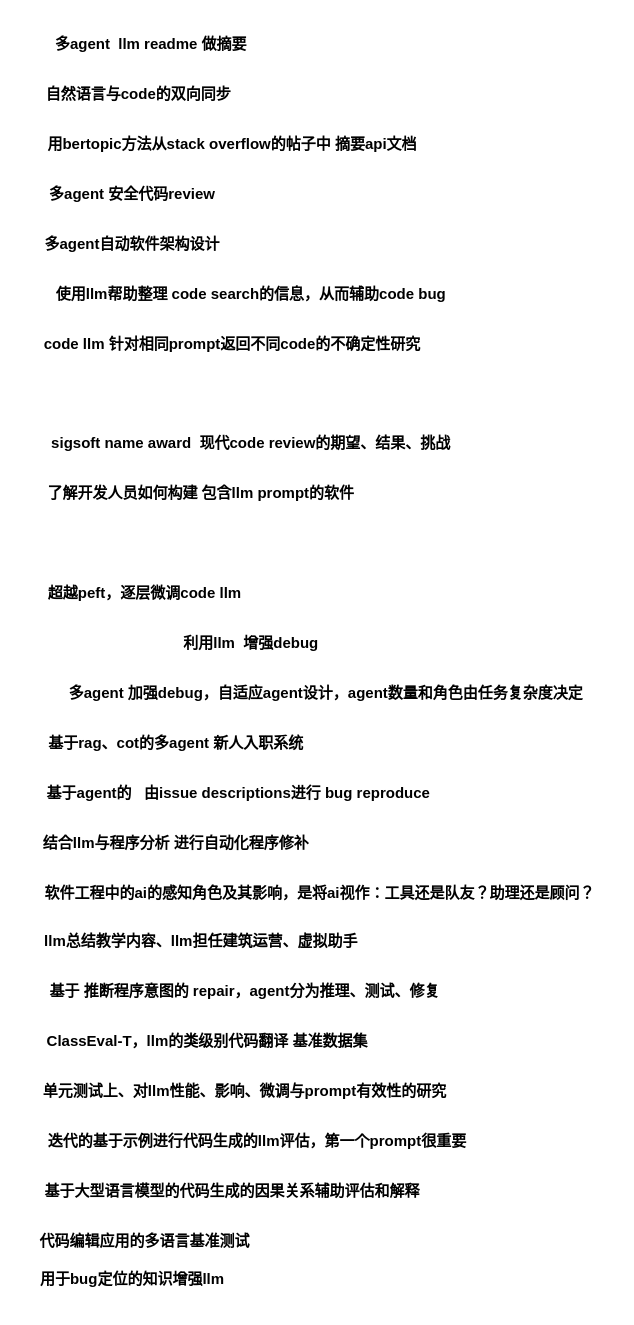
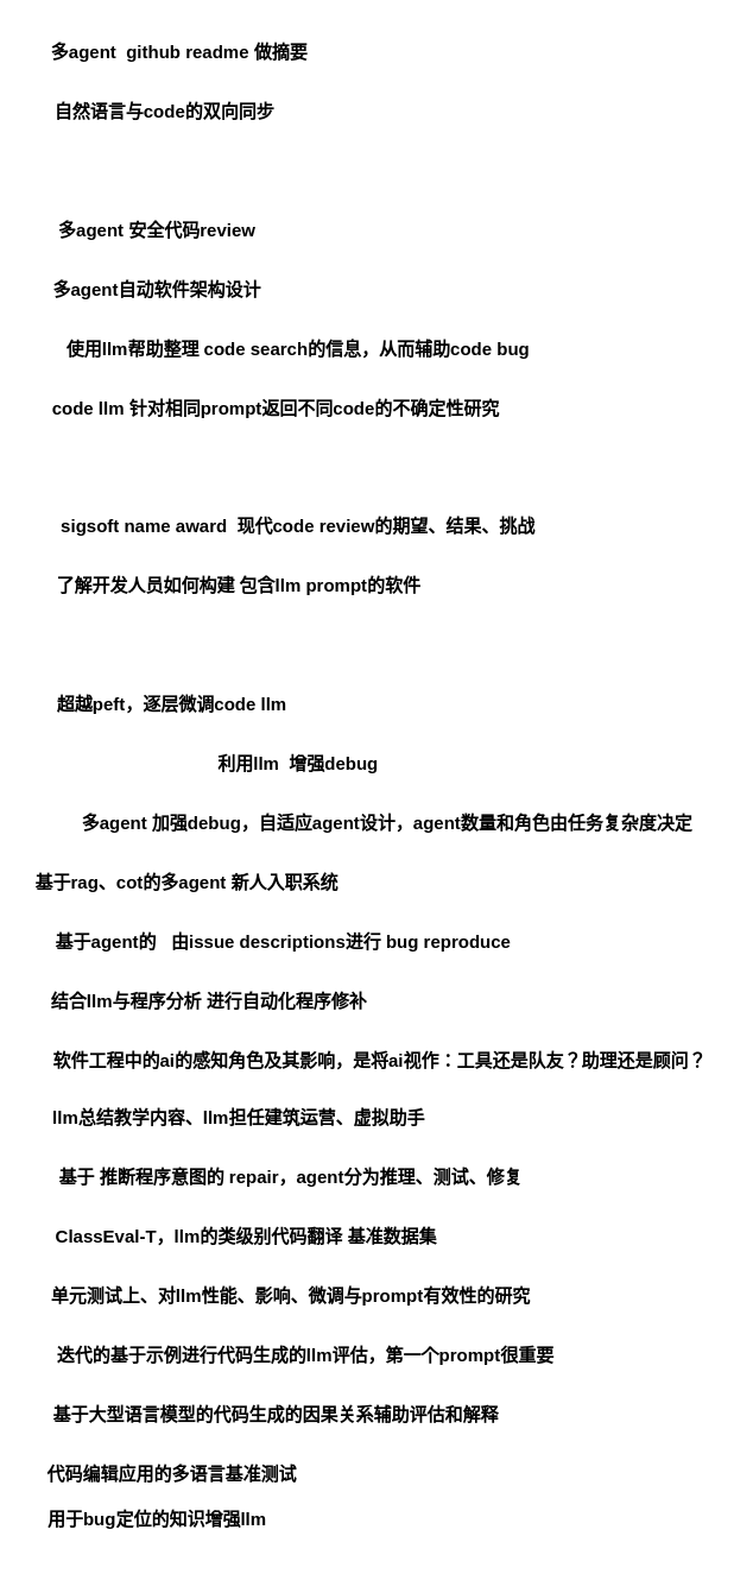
- <mxCell id="2" value="&lt;b&gt;多agent&amp;nbsp; llm readme 做摘要&lt;/b&gt;" style="text;html=1;align=center;verticalAlign=middle;resizable=0;points=[];autosize=1;strokeColor=none;fillColor=none;" vertex="1" parent="1"><mxGeometry x="25" y="20" width="190" height="30" as="geometry" /></mxCell>
+ <mxCell id="2" value="&lt;b&gt;多agent&amp;nbsp; github readme 做摘要&lt;/b&gt;" style="text;html=1;align=center;verticalAlign=middle;resizable=0;points=[];autosize=1;strokeColor=none;fillColor=none;" vertex="1" parent="1"><mxGeometry x="25" y="20" width="190" height="30" as="geometry" /></mxCell>
- <mxCell id="4" value="&lt;b&gt;用bertopic方法从stack overflow的帖子中 摘要api文档&lt;/b&gt;" style="text;html=1;align=center;verticalAlign=middle;resizable=0;points=[];autosize=1;strokeColor=none;fillColor=none;" vertex="1" parent="1"><mxGeometry x="25" y="100" width="320" height="30" as="geometry" /></mxCell>
- <mxCell id="14" value="&lt;b&gt;基于rag、cot的多agent 新人入职系统&lt;/b&gt;" style="text;html=1;align=center;verticalAlign=middle;resizable=0;points=[];autosize=1;strokeColor=none;fillColor=none;" vertex="1" parent="1"><mxGeometry x="25" y="579" width="230" height="30" as="geometry" /></mxCell>
+ <mxCell id="14" value="&lt;b&gt;基于rag、cot的多agent 新人入职系统&lt;/b&gt;" style="text;html=1;align=center;verticalAlign=middle;resizable=0;points=[];autosize=1;strokeColor=none;fillColor=none;" vertex="1" parent="1"><mxGeometry x="10" y="579" width="230" height="30" as="geometry" /></mxCell>
